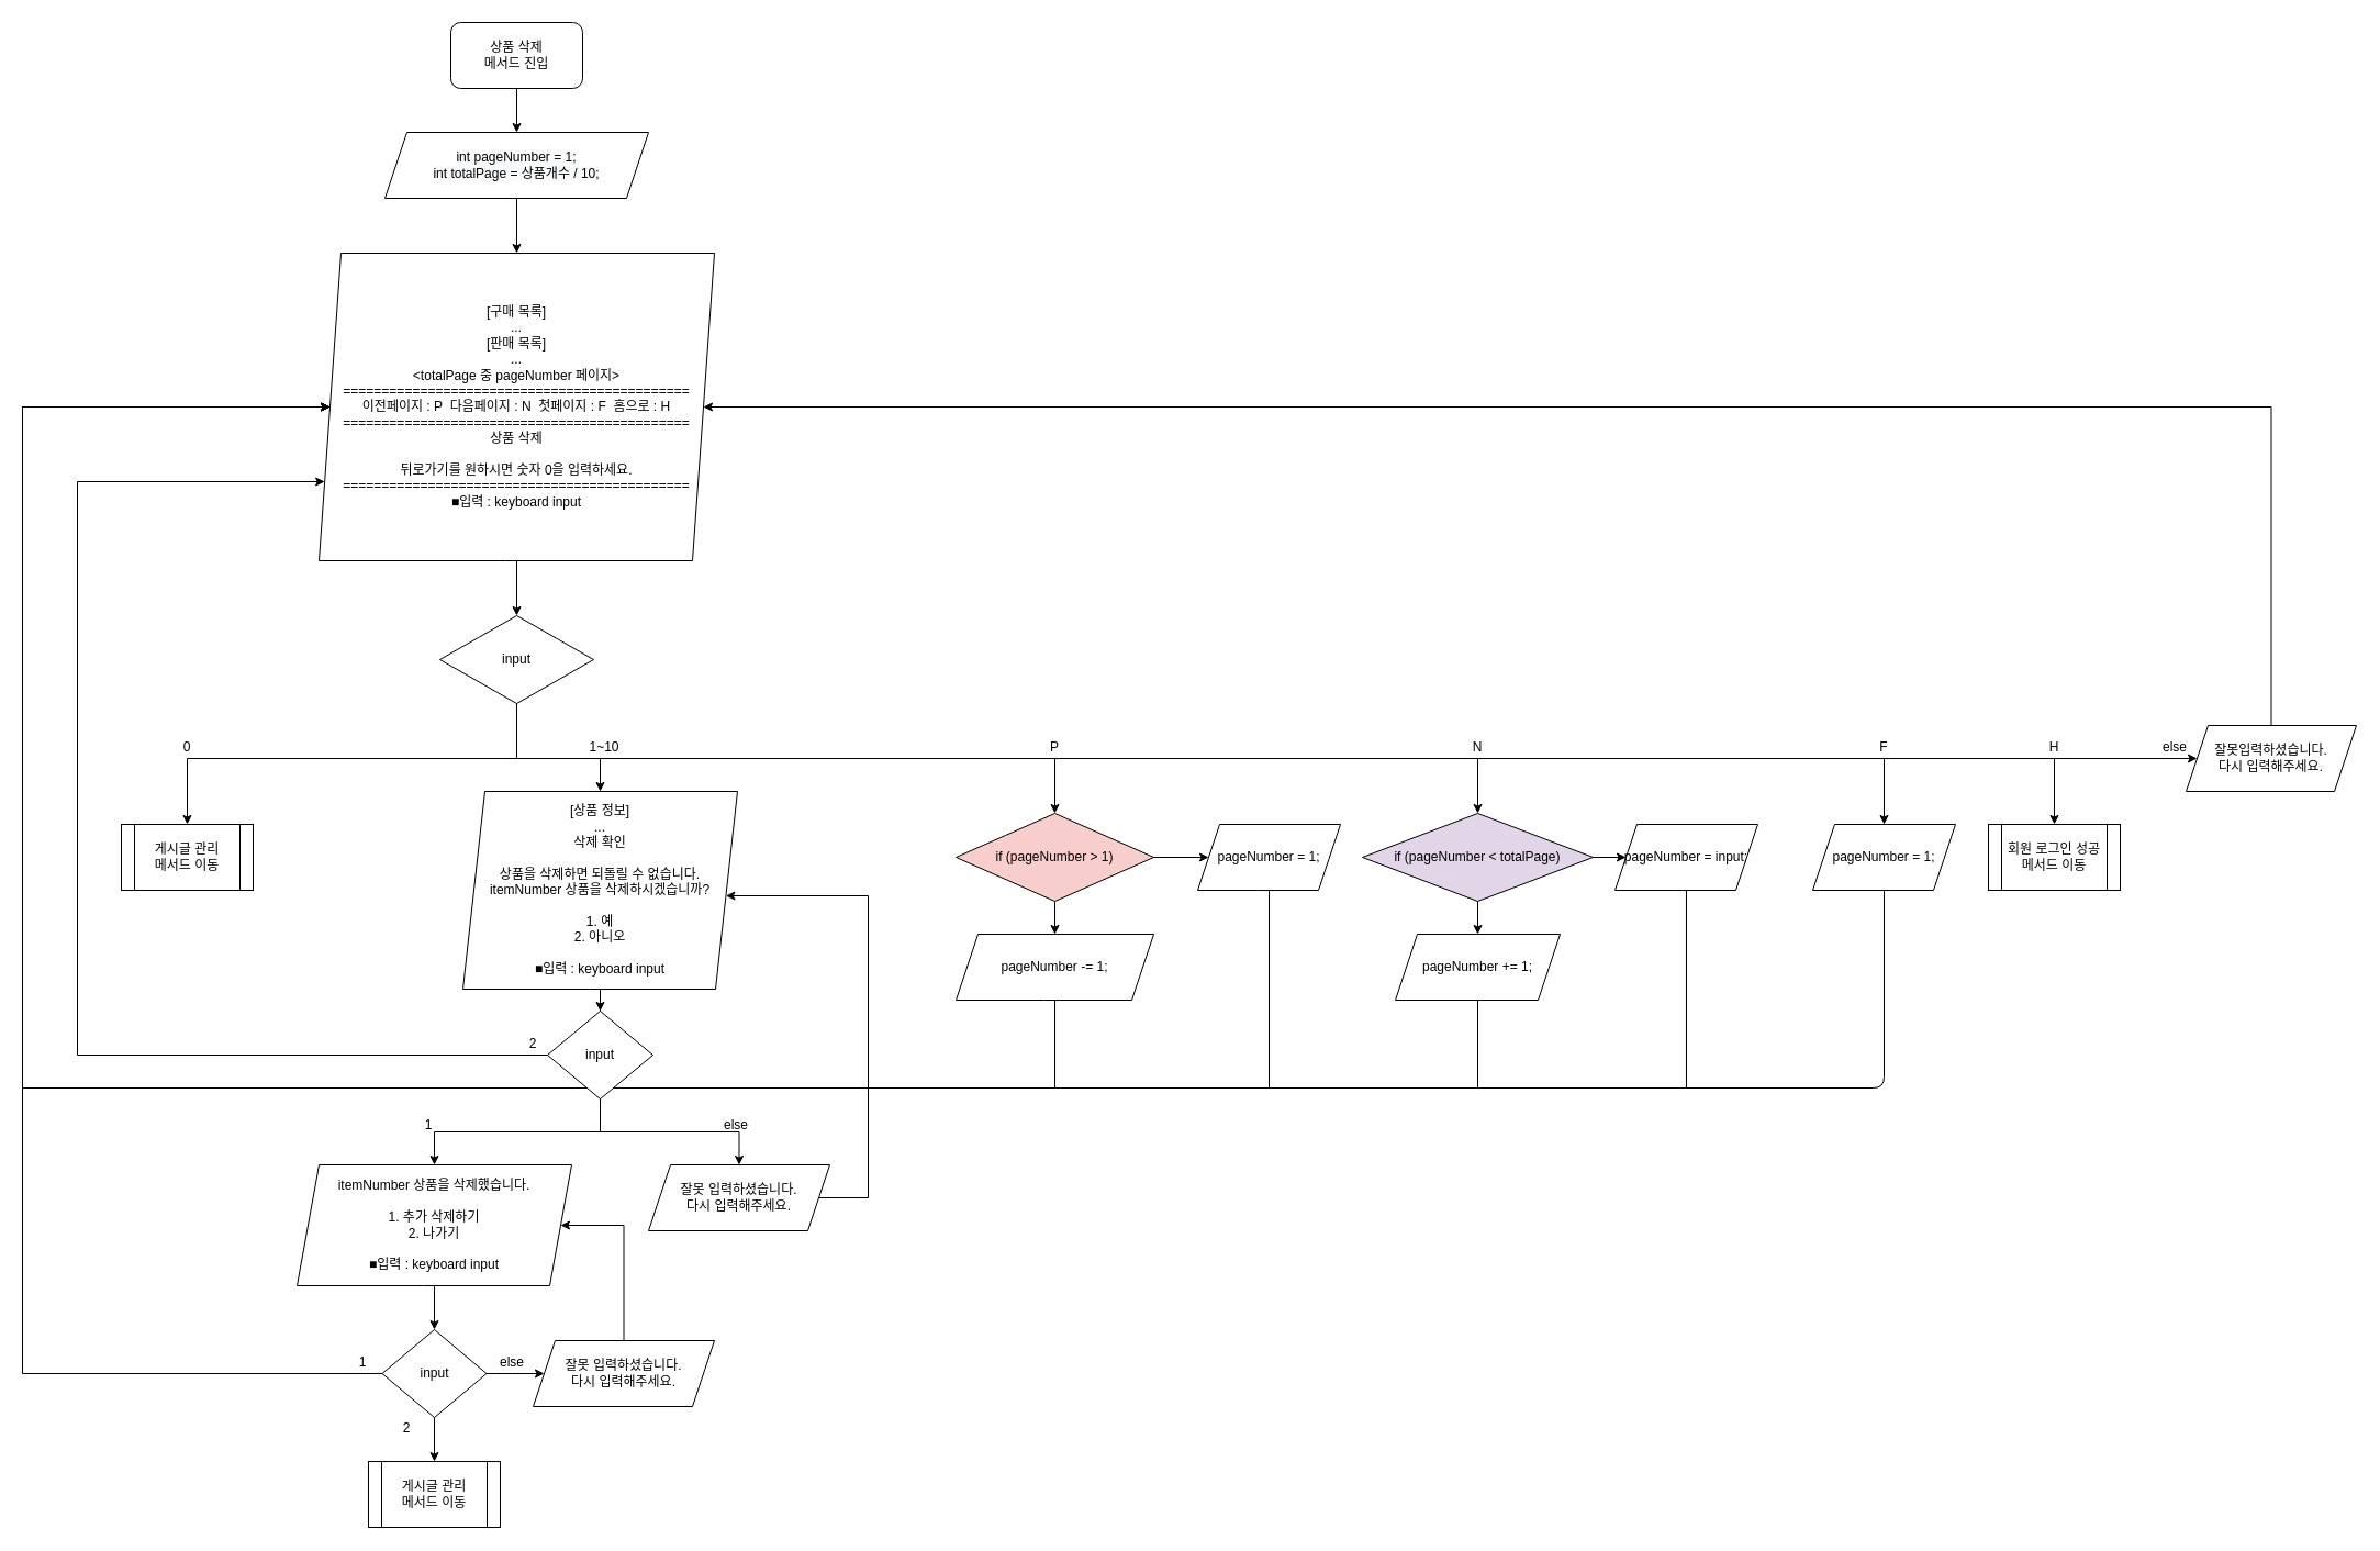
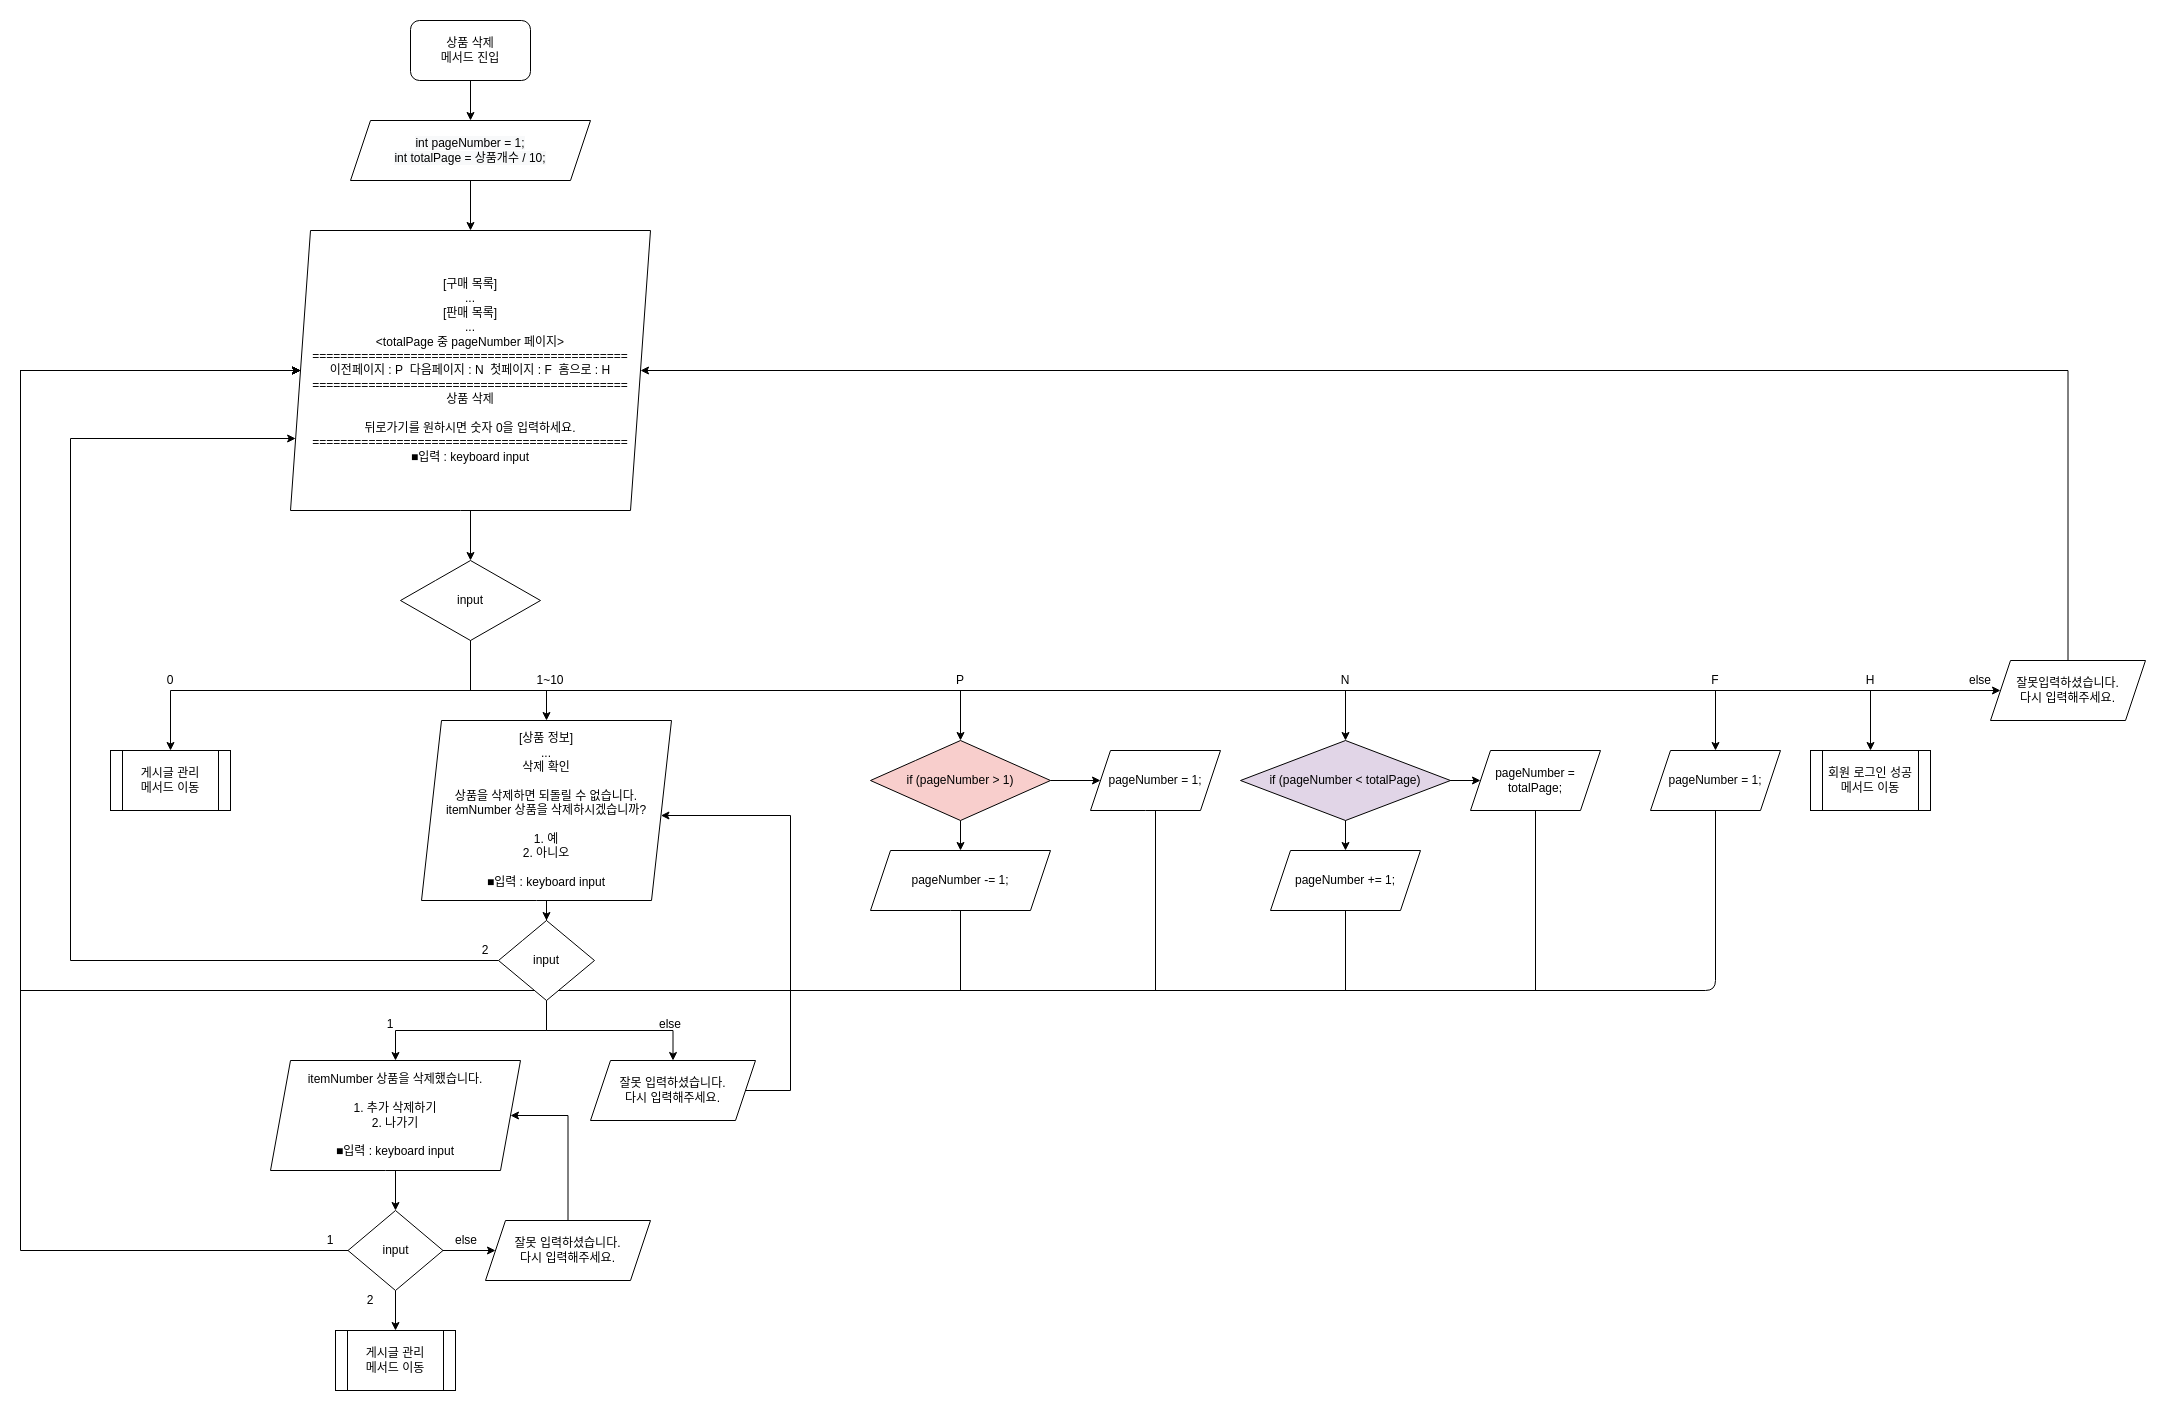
- <mxCell id="38" value="pageNumber = input;" style="shape=parallelogram;perimeter=parallelogramPerimeter;whiteSpace=wrap;html=1;fixedSize=1;" vertex="1" parent="1"><mxGeometry x="1470" y="750" width="130" height="60" as="geometry" /></mxCell>
+ <mxCell id="38" value="pageNumber = totalPage;" style="shape=parallelogram;perimeter=parallelogramPerimeter;whiteSpace=wrap;html=1;fixedSize=1;" vertex="1" parent="1"><mxGeometry x="1470" y="750" width="130" height="60" as="geometry" /></mxCell>
